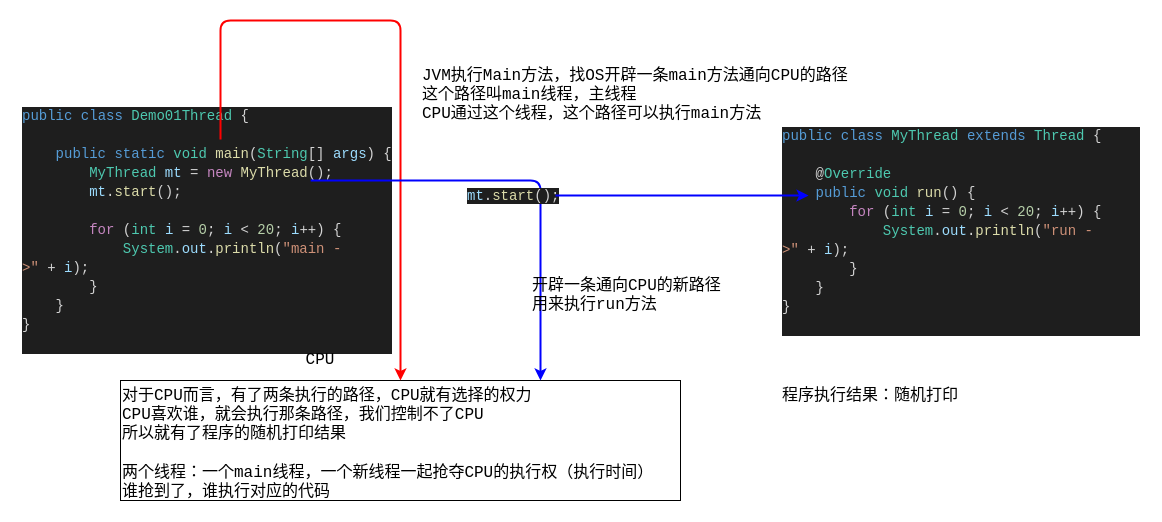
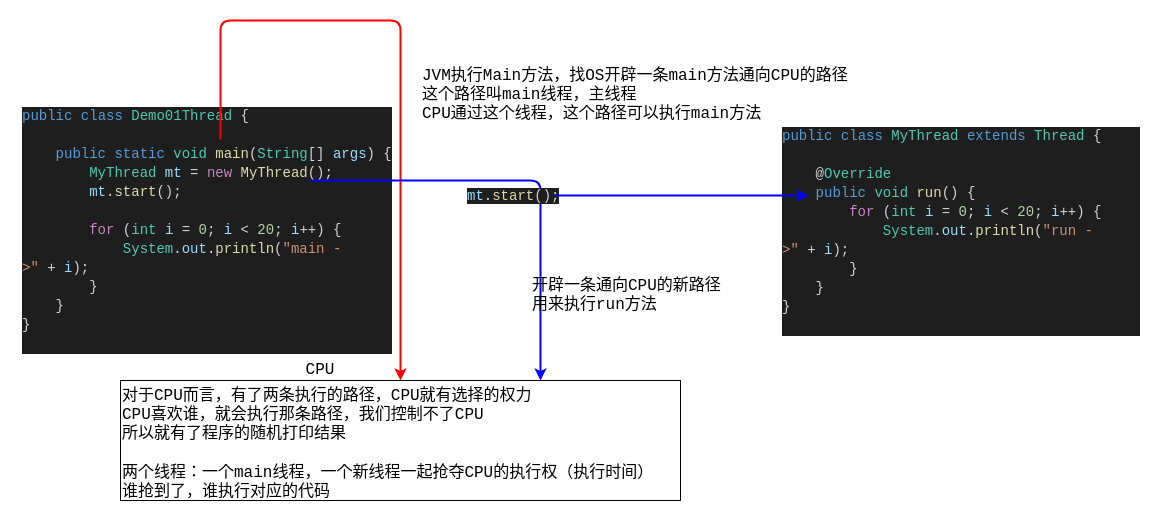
- <mxCell id="5" value="CPU" style="text;html=1;strokeColor=none;fillColor=none;align=center;verticalAlign=middle;whiteSpace=wrap;rounded=0;fontFamily=Courier New;fontSize=16;" vertex="1" parent="1"><mxGeometry x="300" y="350" width="40" height="20" as="geometry" /></mxCell>
+ <mxCell id="5" value="CPU" style="text;html=1;strokeColor=none;fillColor=none;align=center;verticalAlign=middle;whiteSpace=wrap;rounded=0;fontFamily=Courier New;fontSize=16;" vertex="1" parent="1"><mxGeometry x="300" y="360" width="40" height="20" as="geometry" /></mxCell>
- <mxCell id="12" value="程序执行结果：随机打印" style="text;html=1;strokeColor=none;fillColor=none;align=left;verticalAlign=top;whiteSpace=wrap;rounded=0;fontFamily=Courier New;fontSize=16;" vertex="1" parent="1"><mxGeometry x="780" y="380" width="200" height="20" as="geometry" /></mxCell>
